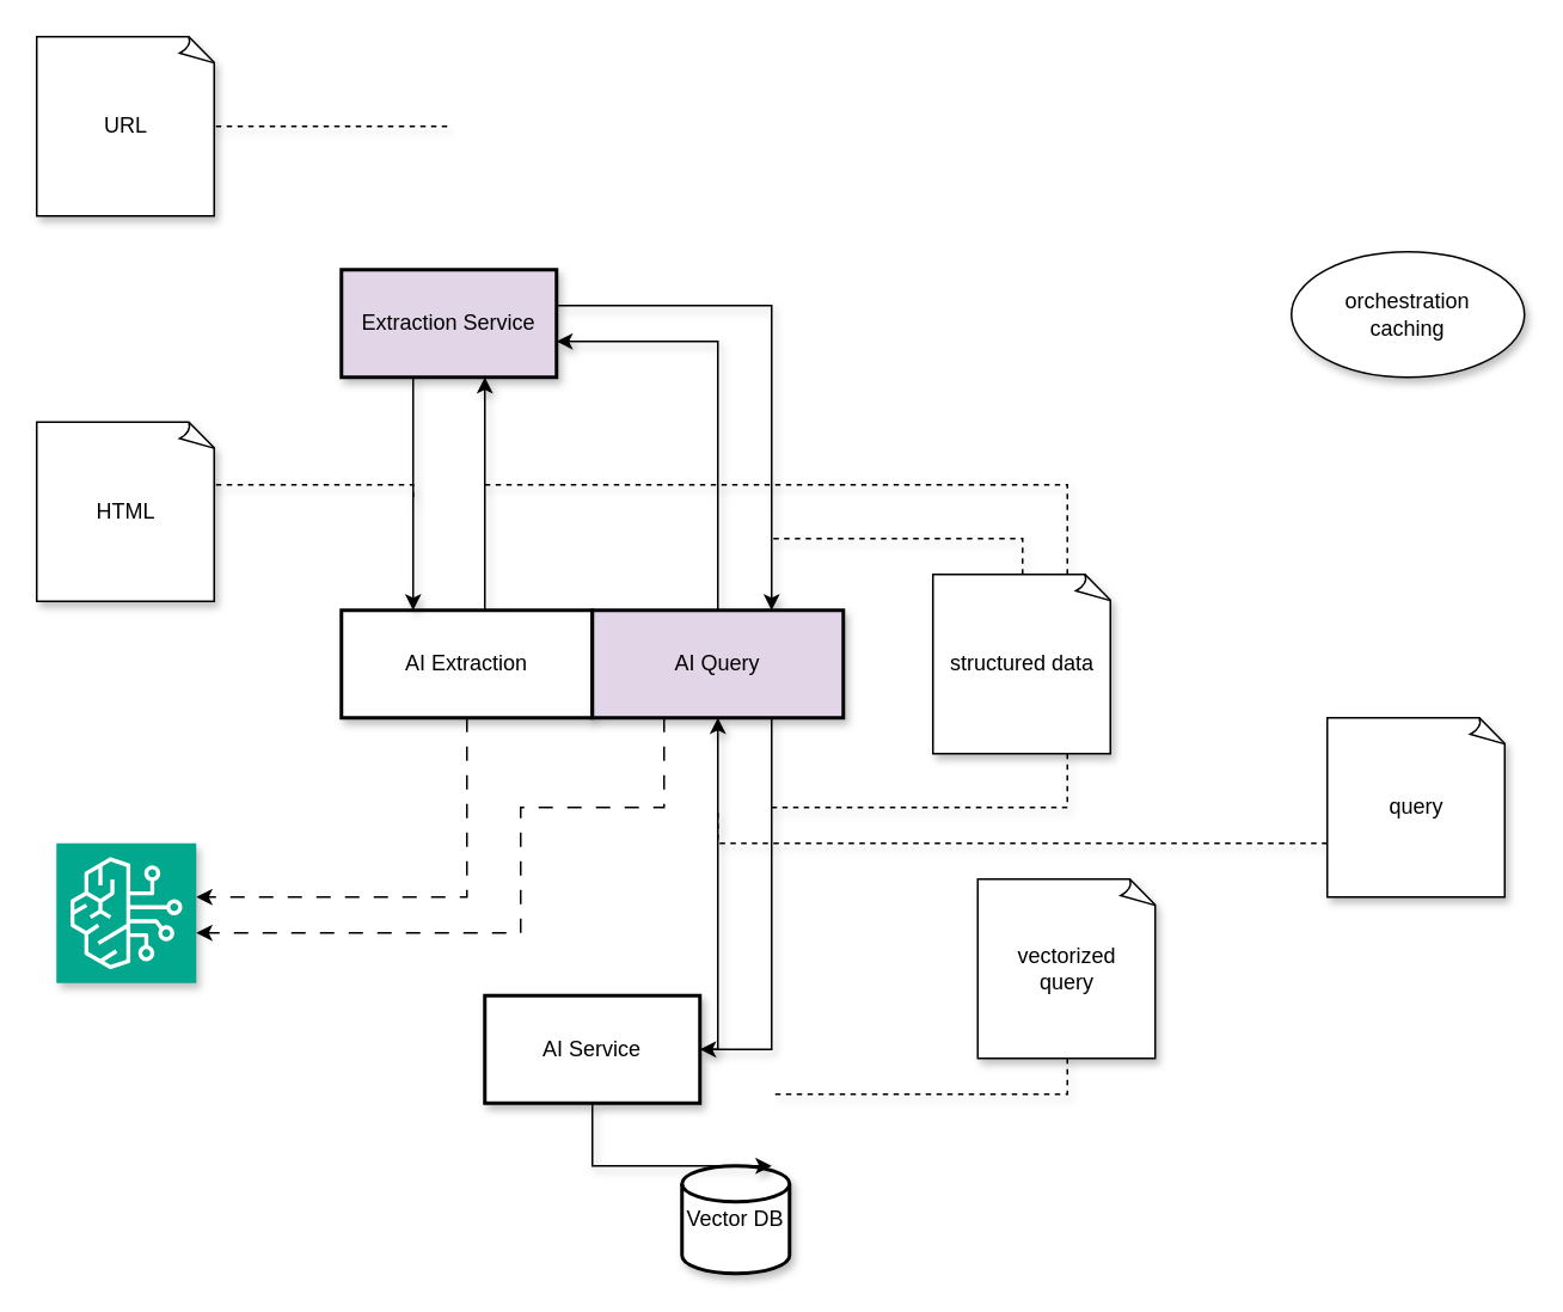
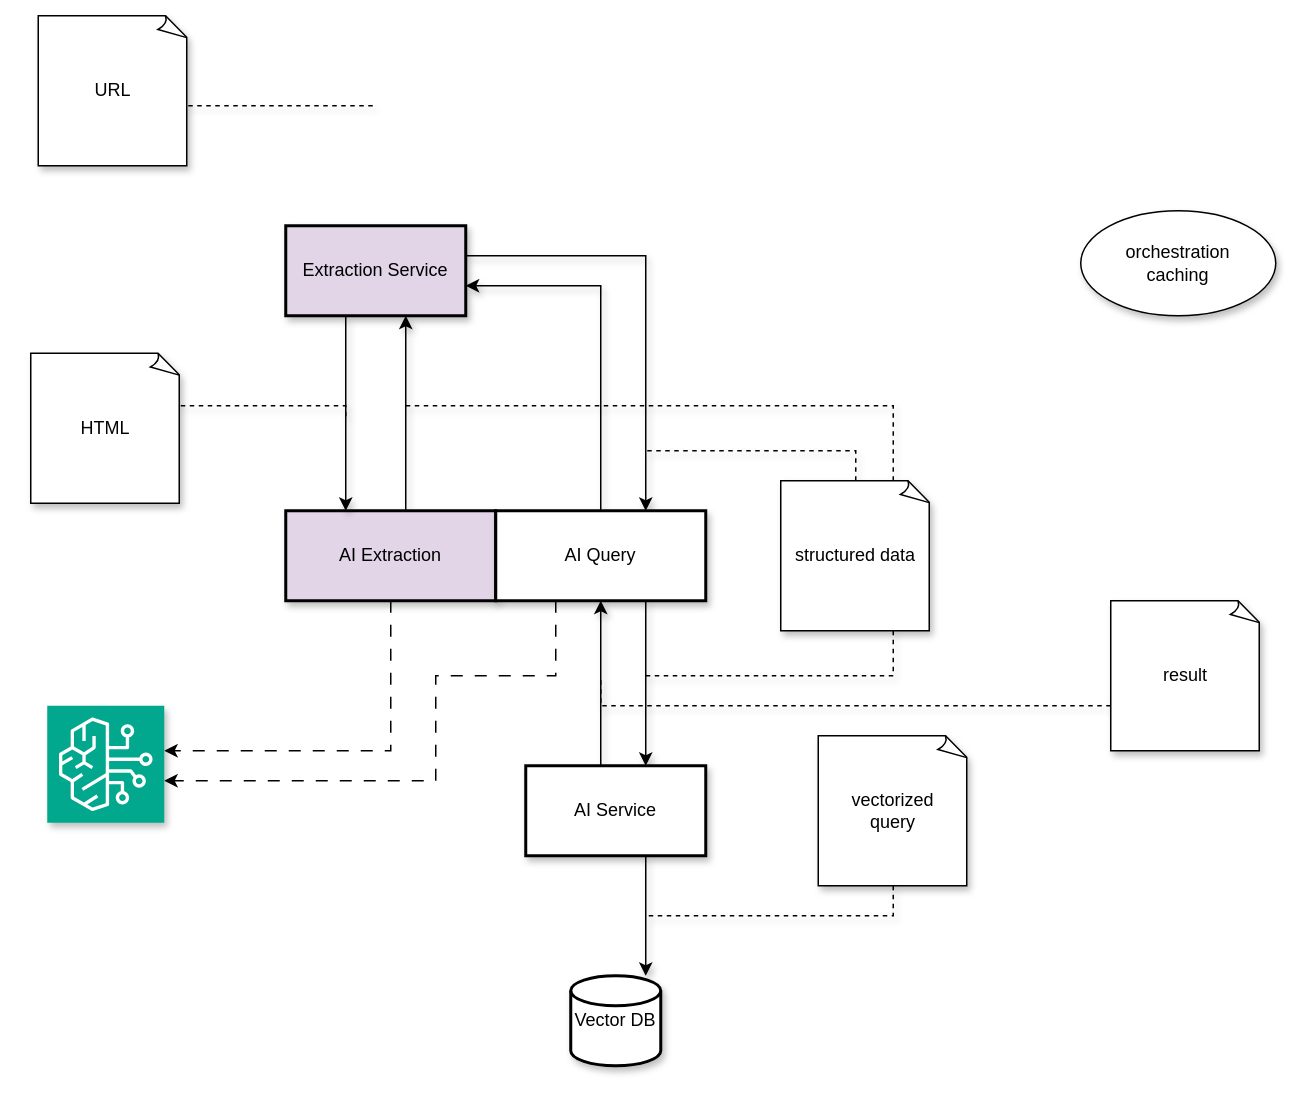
- <mxCell id="14" value="URL" style="whiteSpace=wrap;html=1;shape=mxgraph.basic.document;shadow=1;" parent="1" vertex="1"><mxGeometry x="20" y="20" width="100" height="100" as="geometry" /></mxCell>
+ <mxCell id="14" value="URL" style="whiteSpace=wrap;html=1;shape=mxgraph.basic.document;shadow=1;" parent="1" vertex="1"><mxGeometry x="25" y="10" width="100" height="100" as="geometry" /></mxCell>
- <mxCell id="5" value="AI Extraction" style="whiteSpace=wrap;html=1;shadow=1;strokeWidth=2;" parent="1" vertex="1"><mxGeometry x="190" y="340" width="140" height="60" as="geometry" /></mxCell>
+ <mxCell id="5" value="AI Extraction" style="whiteSpace=wrap;html=1;shadow=1;strokeWidth=2;fillColor=#e1d5e7;" parent="1" vertex="1"><mxGeometry x="190" y="340" width="140" height="60" as="geometry" /></mxCell>
- <mxCell id="21" value="AI Query" style="whiteSpace=wrap;html=1;shadow=1;strokeWidth=2;fillColor=#e1d5e7;" parent="1" vertex="1"><mxGeometry x="330" y="340" width="140" height="60" as="geometry" /></mxCell>
+ <mxCell id="21" value="AI Query" style="whiteSpace=wrap;html=1;shadow=1;strokeWidth=2;" parent="1" vertex="1"><mxGeometry x="330" y="340" width="140" height="60" as="geometry" /></mxCell>
- <mxCell id="28" value="query" style="whiteSpace=wrap;html=1;shape=mxgraph.basic.document;shadow=1;" parent="1" vertex="1"><mxGeometry x="740" y="400" width="100" height="100" as="geometry" /></mxCell>
+ <mxCell id="28" value="result" style="whiteSpace=wrap;html=1;shape=mxgraph.basic.document;shadow=1;" parent="1" vertex="1"><mxGeometry x="740" y="400" width="100" height="100" as="geometry" /></mxCell>
- <mxCell id="7" value="AI Service" style="whiteSpace=wrap;html=1;shadow=1;strokeWidth=2;" parent="1" vertex="1"><mxGeometry x="270" y="555" width="120" height="60" as="geometry" /></mxCell>
+ <mxCell id="7" value="AI Service" style="whiteSpace=wrap;html=1;shadow=1;strokeWidth=2;" parent="1" vertex="1"><mxGeometry x="350" y="510" width="120" height="60" as="geometry" /></mxCell>
